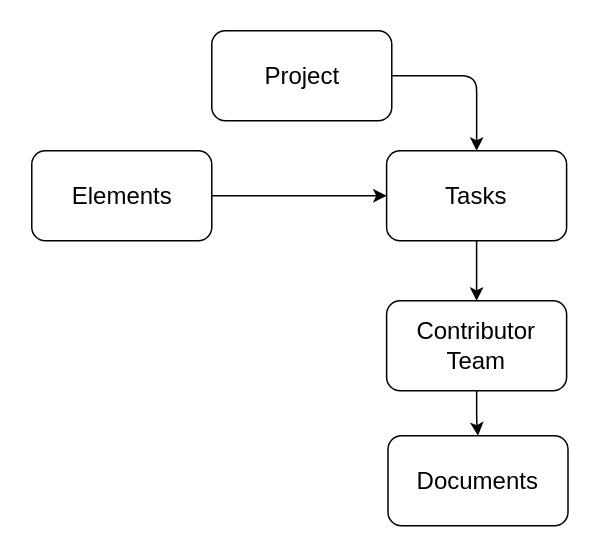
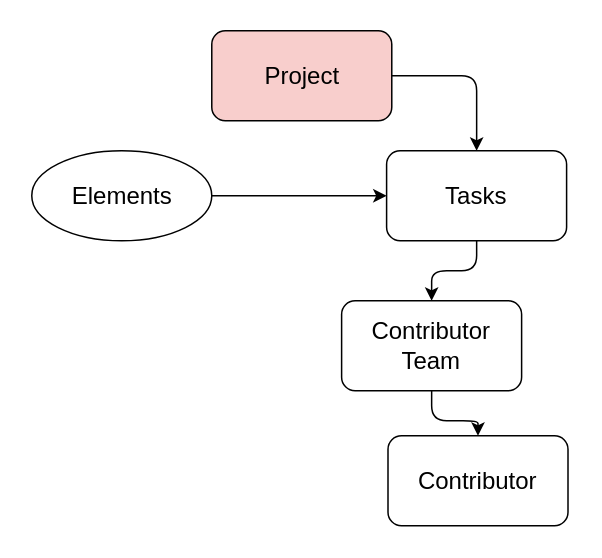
- <mxCell id="3" value="&lt;font style=&quot;font-size: 16px;&quot;&gt;Project&lt;/font&gt;" style="rounded=1;whiteSpace=wrap;html=1;" parent="1" vertex="1"><mxGeometry x="140.52" width="120" height="60" as="geometry" y="20" /></mxCell>
+ <mxCell id="3" value="&lt;font style=&quot;font-size: 16px;&quot;&gt;Project&lt;/font&gt;" style="rounded=1;whiteSpace=wrap;html=1;fillColor=#f8cecc;" parent="1" vertex="1"><mxGeometry x="140.52" width="120" height="60" as="geometry" y="20" /></mxCell>
- <mxCell id="5" value="&lt;font style=&quot;font-size: 16px;&quot;&gt;Elements&lt;/font&gt;" style="rounded=1;whiteSpace=wrap;html=1;" parent="1" vertex="1"><mxGeometry x="20.52" y="100" width="120" height="60" as="geometry" /></mxCell>
+ <mxCell id="5" value="&lt;font style=&quot;font-size: 16px;&quot;&gt;Elements&lt;/font&gt;" style="ellipse;whiteSpace=wrap;html=1;" parent="1" vertex="1"><mxGeometry x="20.52" y="100" width="120" height="60" as="geometry" /></mxCell>
- <mxCell id="9" value="&lt;font style=&quot;font-size: 16px;&quot;&gt;Contributor&lt;br&gt;Team&lt;br&gt;&lt;/font&gt;" style="rounded=1;whiteSpace=wrap;html=1;" parent="1" vertex="1"><mxGeometry x="257.079" y="200" width="120" height="60" as="geometry" /></mxCell>
+ <mxCell id="9" value="&lt;font style=&quot;font-size: 16px;&quot;&gt;Contributor&lt;br&gt;Team&lt;br&gt;&lt;/font&gt;" style="rounded=1;whiteSpace=wrap;html=1;" parent="1" vertex="1"><mxGeometry x="227.079" y="200" width="120" height="60" as="geometry" /></mxCell>
- <mxCell id="10" value="&lt;font style=&quot;font-size: 16px;&quot;&gt;Documents&lt;br&gt;&lt;/font&gt;" style="rounded=1;whiteSpace=wrap;html=1;" parent="1" vertex="1"><mxGeometry x="258.001" y="290" width="120" height="60" as="geometry" /></mxCell>
+ <mxCell id="10" value="&lt;font style=&quot;font-size: 16px;&quot;&gt;Contributor&lt;br&gt;&lt;/font&gt;" style="rounded=1;whiteSpace=wrap;html=1;" parent="1" vertex="1"><mxGeometry x="258.001" y="290" width="120" height="60" as="geometry" /></mxCell>
